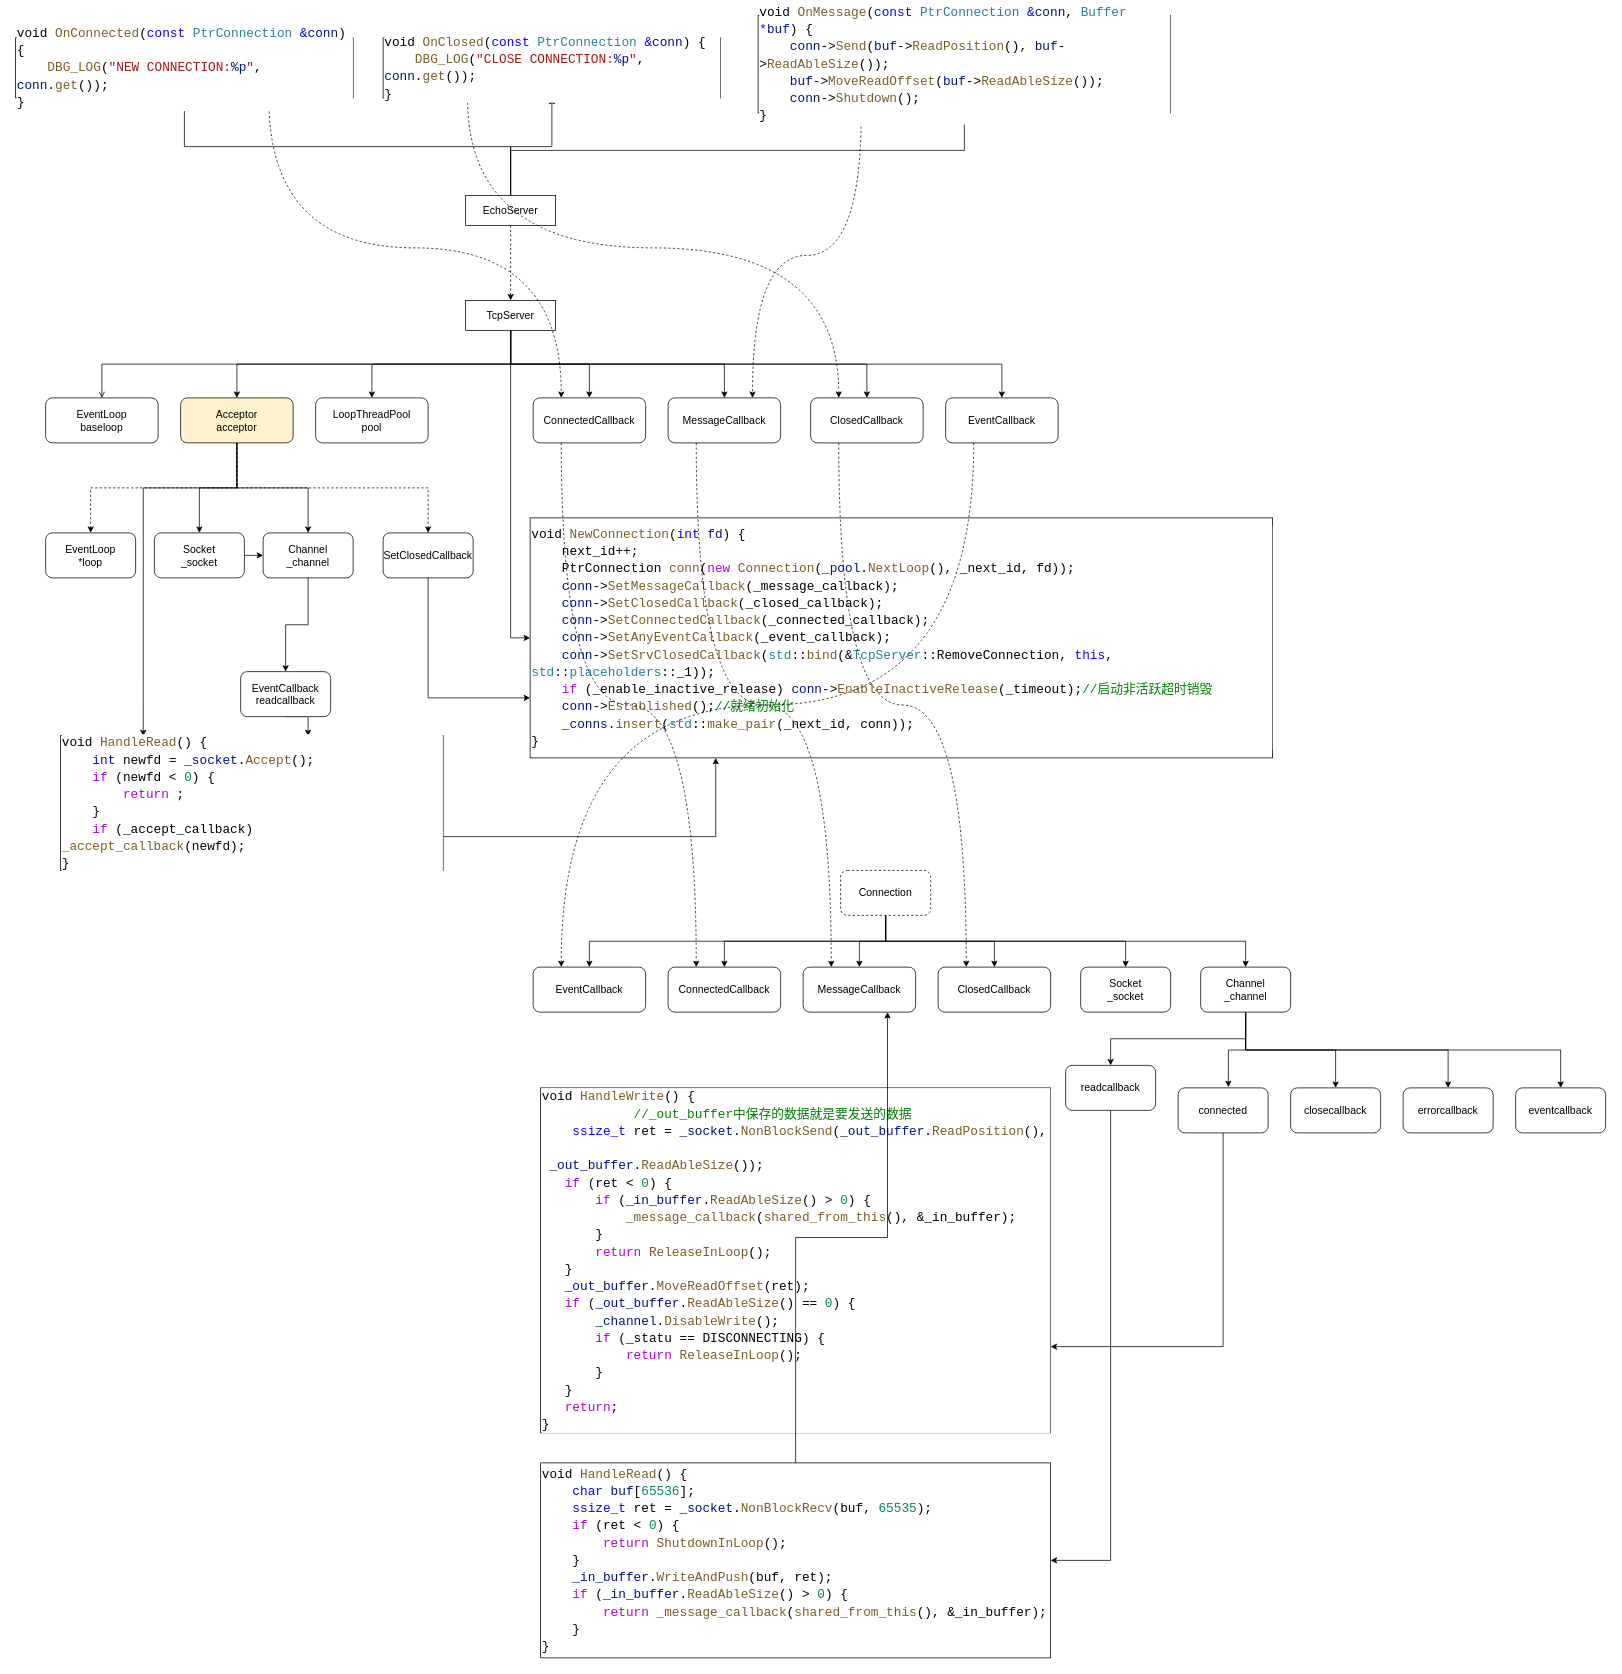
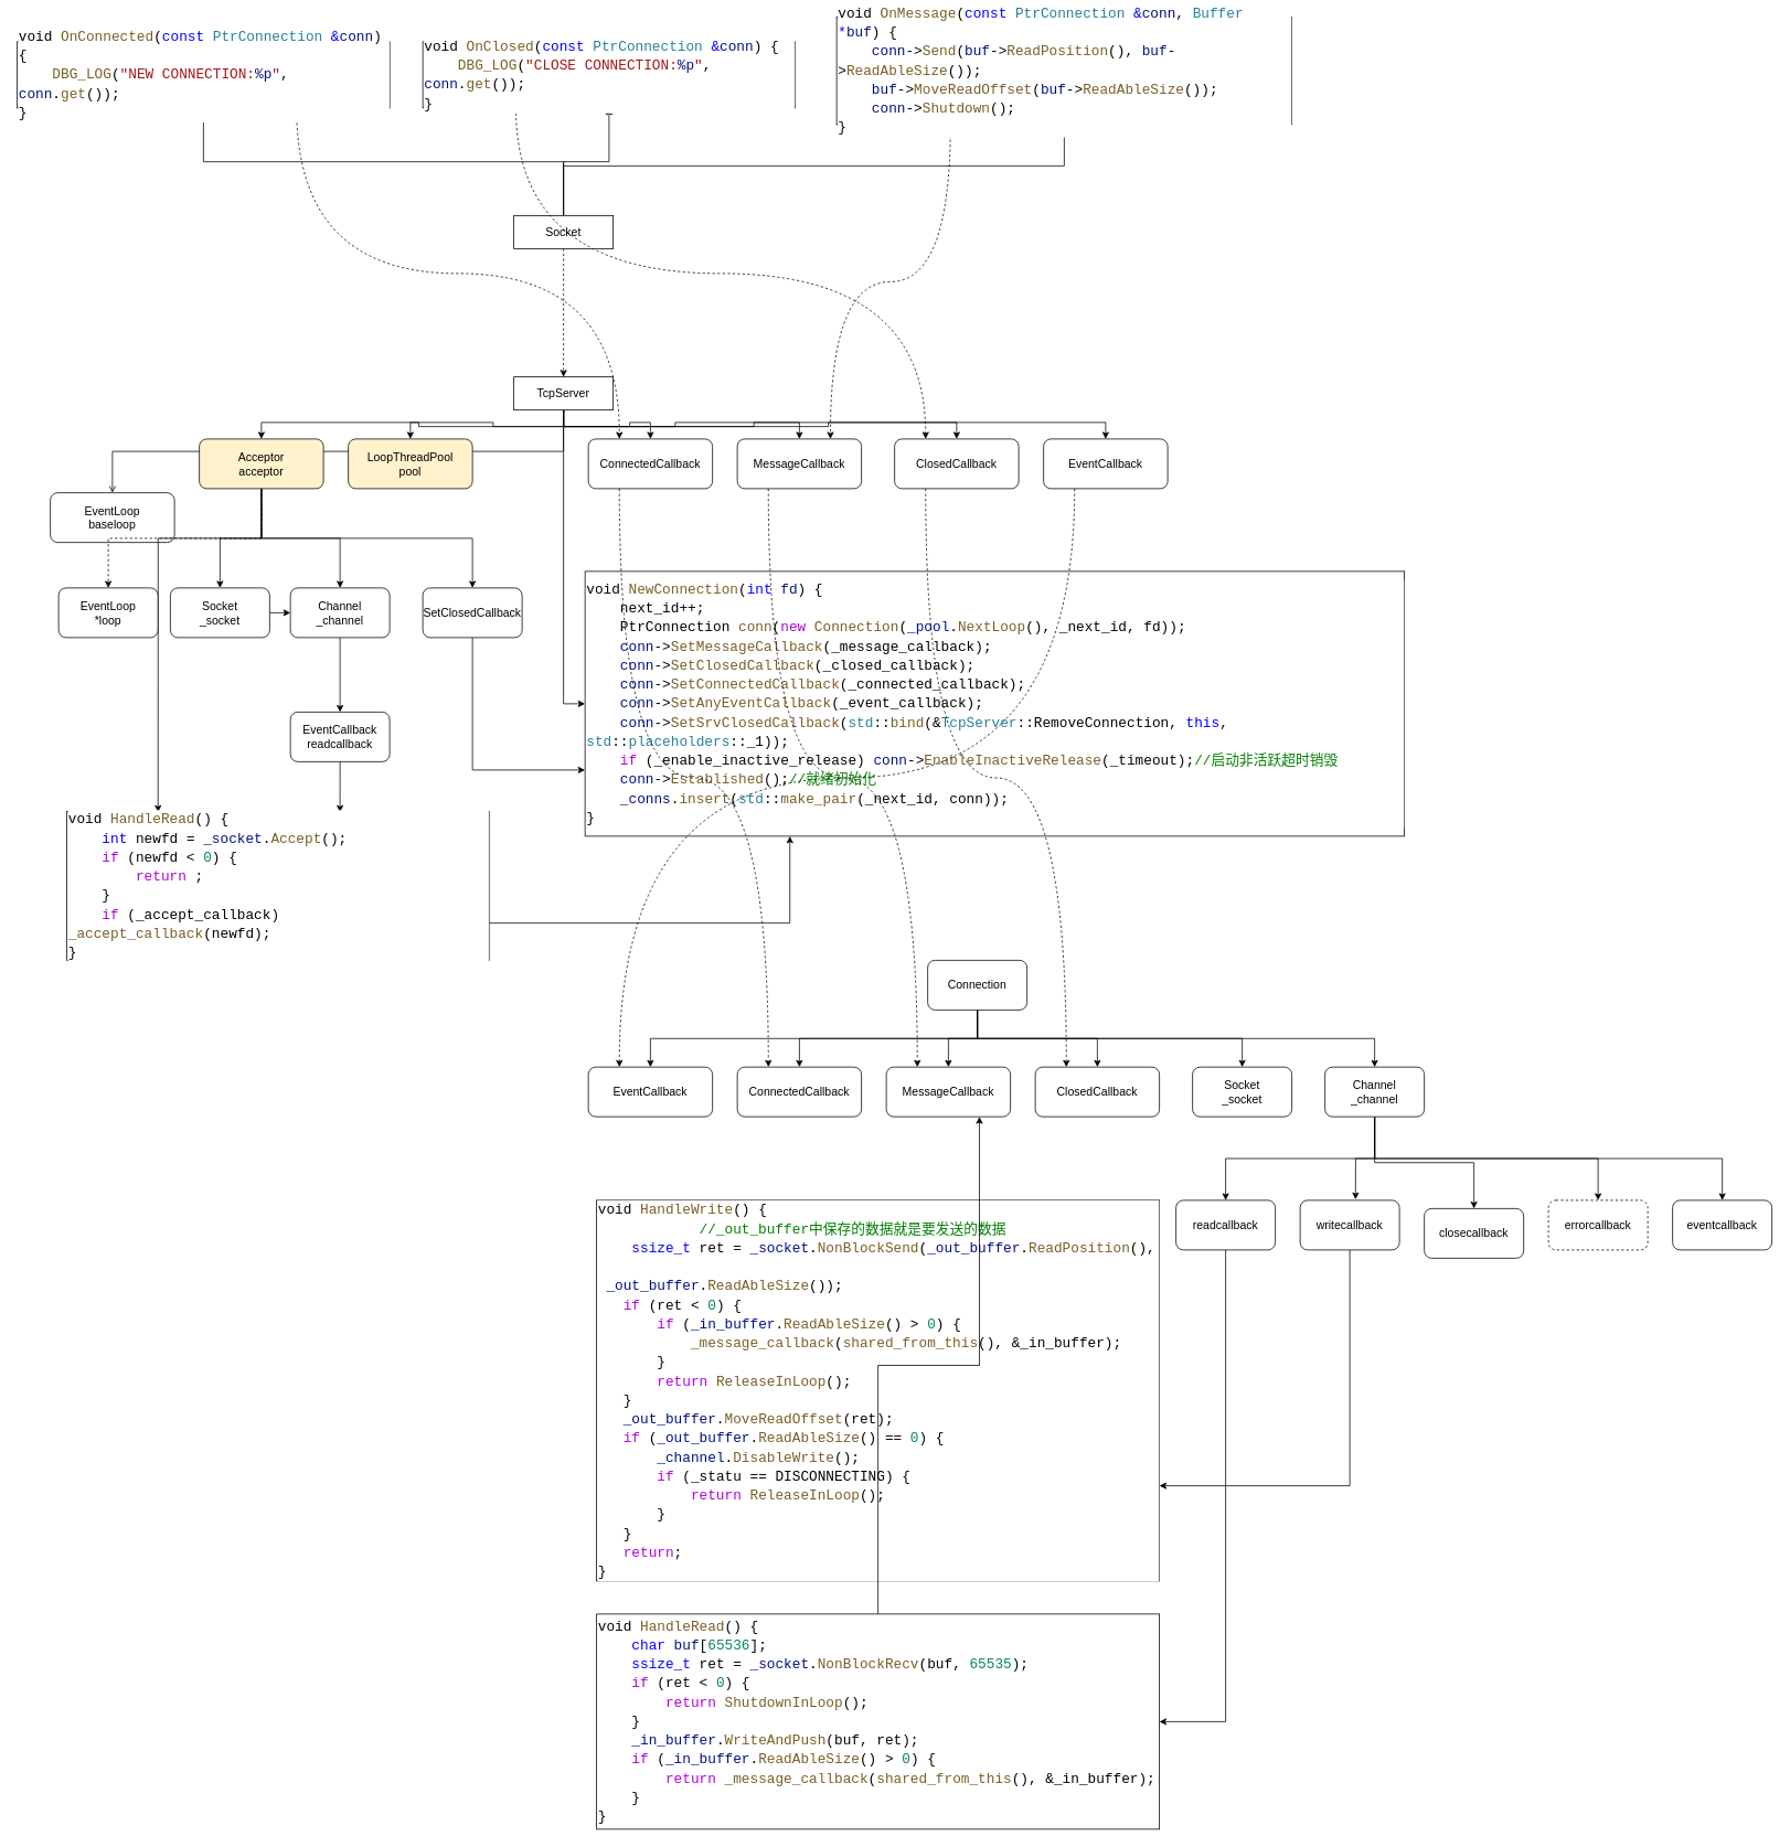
- <mxCell id="7" value="EchoServer" style="rounded=0;whiteSpace=wrap;html=1;fontSize=14;" vertex="1" parent="1"><mxGeometry x="620" y="260" width="120" height="40" as="geometry" /></mxCell>
+ <mxCell id="7" value="Socket" style="rounded=0;whiteSpace=wrap;html=1;fontSize=14;" vertex="1" parent="1"><mxGeometry x="620" y="260" width="120" height="40" as="geometry" /></mxCell>
- <mxCell id="16" value="TcpServer" style="rounded=0;whiteSpace=wrap;html=1;fontSize=14;" vertex="1" parent="1"><mxGeometry x="620" y="400" width="120" height="40" as="geometry" /></mxCell>
+ <mxCell id="16" value="TcpServer" style="rounded=0;whiteSpace=wrap;html=1;fontSize=14;" vertex="1" parent="1"><mxGeometry x="620" y="455" width="120" height="40" as="geometry" /></mxCell>
- <mxCell id="23" value="EventLoop&lt;br&gt;baseloop" style="rounded=1;whiteSpace=wrap;html=1;fontSize=14;" vertex="1" parent="1"><mxGeometry x="60" y="530" width="150" height="60" as="geometry" /></mxCell>
+ <mxCell id="23" value="EventLoop&lt;br&gt;baseloop" style="rounded=1;whiteSpace=wrap;html=1;fontSize=14;" vertex="1" parent="1"><mxGeometry x="60" y="595" width="150" height="60" as="geometry" /></mxCell>
- <mxCell id="30" value="LoopThreadPool&lt;br&gt;pool" style="rounded=1;whiteSpace=wrap;html=1;fontSize=14;" vertex="1" parent="1"><mxGeometry x="420" y="530" width="150" height="60" as="geometry" /></mxCell>
+ <mxCell id="30" value="LoopThreadPool&lt;br&gt;pool" style="rounded=1;whiteSpace=wrap;html=1;fontSize=14;fillColor=#fff2cc;" vertex="1" parent="1"><mxGeometry x="420" y="530" width="150" height="60" as="geometry" /></mxCell>
- <mxCell id="24" style="edgeStyle=orthogonalEdgeStyle;rounded=0;orthogonalLoop=1;jettySize=auto;html=1;exitX=0.5;exitY=1;exitDx=0;exitDy=0;entryX=0.5;entryY=0;entryDx=0;entryDy=0;fontSize=14;dashed=1;" edge="1" parent="1" source="29" target="40"><mxGeometry relative="1" as="geometry" /></mxCell>
+ <mxCell id="24" style="edgeStyle=orthogonalEdgeStyle;rounded=0;orthogonalLoop=1;jettySize=auto;html=1;exitX=0.5;exitY=1;exitDx=0;exitDy=0;entryX=0.5;entryY=0;entryDx=0;entryDy=0;fontSize=14;" edge="1" parent="1" source="29" target="40"><mxGeometry relative="1" as="geometry" /></mxCell>
- <mxCell id="45" value="EventLoop&lt;br&gt;*loop" style="rounded=1;whiteSpace=wrap;html=1;fontSize=14;" vertex="1" parent="1"><mxGeometry x="60" y="710" width="120" height="60" as="geometry" /></mxCell>
+ <mxCell id="45" value="EventLoop&lt;br&gt;*loop" style="rounded=1;whiteSpace=wrap;html=1;fontSize=14;" vertex="1" parent="1"><mxGeometry x="70" y="710" width="120" height="60" as="geometry" /></mxCell>
- <mxCell id="47" value="EventCallback&lt;br&gt;readcallback" style="rounded=1;whiteSpace=wrap;html=1;fontSize=14;" vertex="1" parent="1"><mxGeometry x="320" y="895" width="120" height="60" as="geometry" /></mxCell>
+ <mxCell id="47" value="EventCallback&lt;br&gt;readcallback" style="rounded=1;whiteSpace=wrap;html=1;fontSize=14;" vertex="1" parent="1"><mxGeometry x="350" y="860" width="120" height="60" as="geometry" /></mxCell>
- <mxCell id="56" value="Connection" style="rounded=1;whiteSpace=wrap;html=1;fontSize=14;dashed=1;" vertex="1" parent="1"><mxGeometry x="1120" y="1160" width="120" height="60" as="geometry" /></mxCell>
+ <mxCell id="56" value="Connection" style="rounded=1;whiteSpace=wrap;html=1;fontSize=14;" vertex="1" parent="1"><mxGeometry x="1120" y="1160" width="120" height="60" as="geometry" /></mxCell>
- <mxCell id="69" value="readcallback" style="rounded=1;whiteSpace=wrap;html=1;fontSize=14;" vertex="1" parent="1"><mxGeometry x="1420" y="1420" width="120" height="60" as="geometry" /></mxCell>
+ <mxCell id="69" value="readcallback" style="rounded=1;whiteSpace=wrap;html=1;fontSize=14;" vertex="1" parent="1"><mxGeometry x="1420" y="1450" width="120" height="60" as="geometry" /></mxCell>
- <mxCell id="71" value="connected" style="rounded=1;whiteSpace=wrap;html=1;fontSize=14;" vertex="1" parent="1"><mxGeometry x="1570" y="1450" width="120" height="60" as="geometry" /></mxCell>
+ <mxCell id="71" value="writecallback" style="rounded=1;whiteSpace=wrap;html=1;fontSize=14;" vertex="1" parent="1"><mxGeometry x="1570" y="1450" width="120" height="60" as="geometry" /></mxCell>
- <mxCell id="72" value="closecallback" style="rounded=1;whiteSpace=wrap;html=1;fontSize=14;" vertex="1" parent="1"><mxGeometry x="1720" y="1450" width="120" height="60" as="geometry" /></mxCell>
+ <mxCell id="72" value="closecallback" style="rounded=1;whiteSpace=wrap;html=1;fontSize=14;" vertex="1" parent="1"><mxGeometry x="1720" y="1460" width="120" height="60" as="geometry" /></mxCell>
- <mxCell id="73" value="errorcallback" style="rounded=1;whiteSpace=wrap;html=1;fontSize=14;" vertex="1" parent="1"><mxGeometry x="1870" y="1450" width="120" height="60" as="geometry" /></mxCell>
+ <mxCell id="73" value="errorcallback" style="rounded=1;whiteSpace=wrap;html=1;fontSize=14;dashed=1;" vertex="1" parent="1"><mxGeometry x="1870" y="1450" width="120" height="60" as="geometry" /></mxCell>
